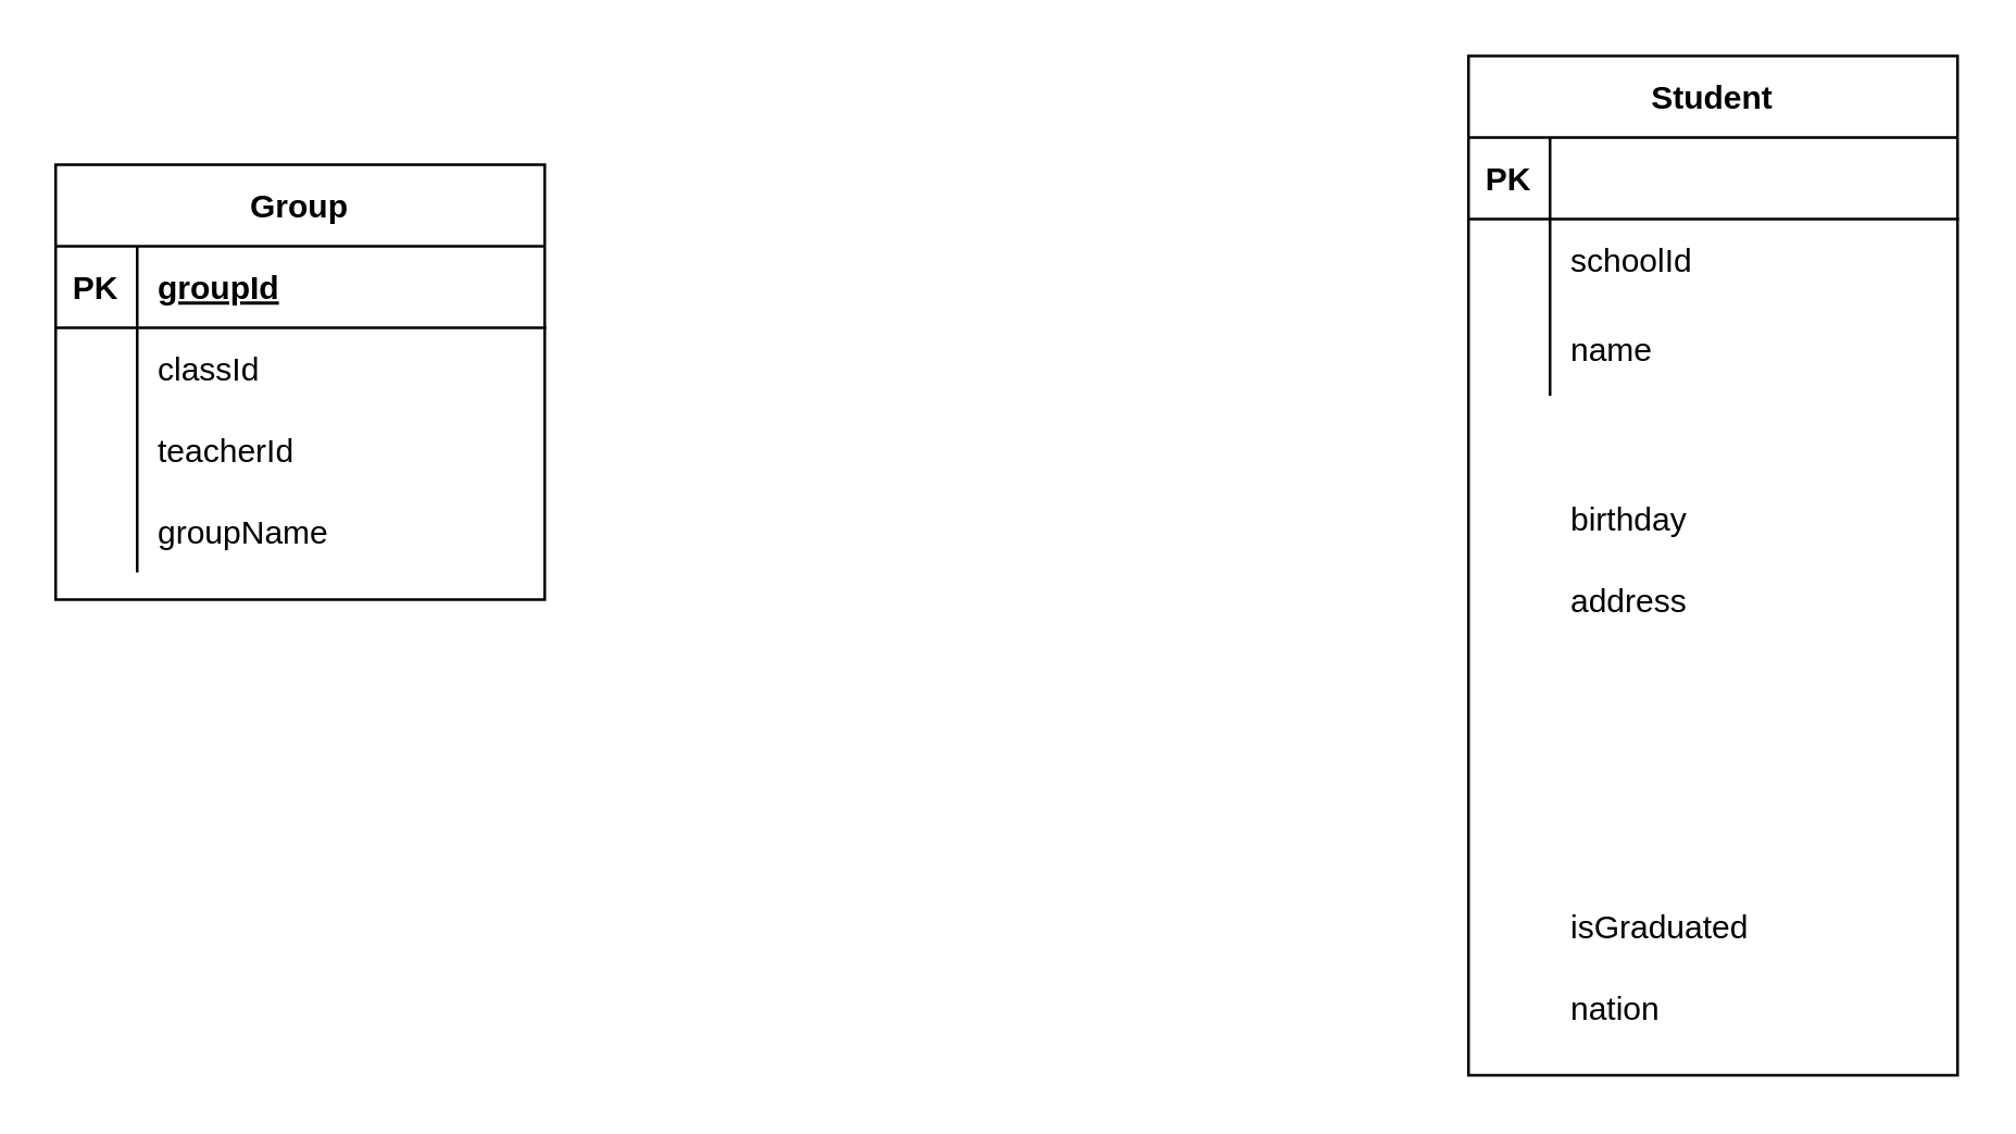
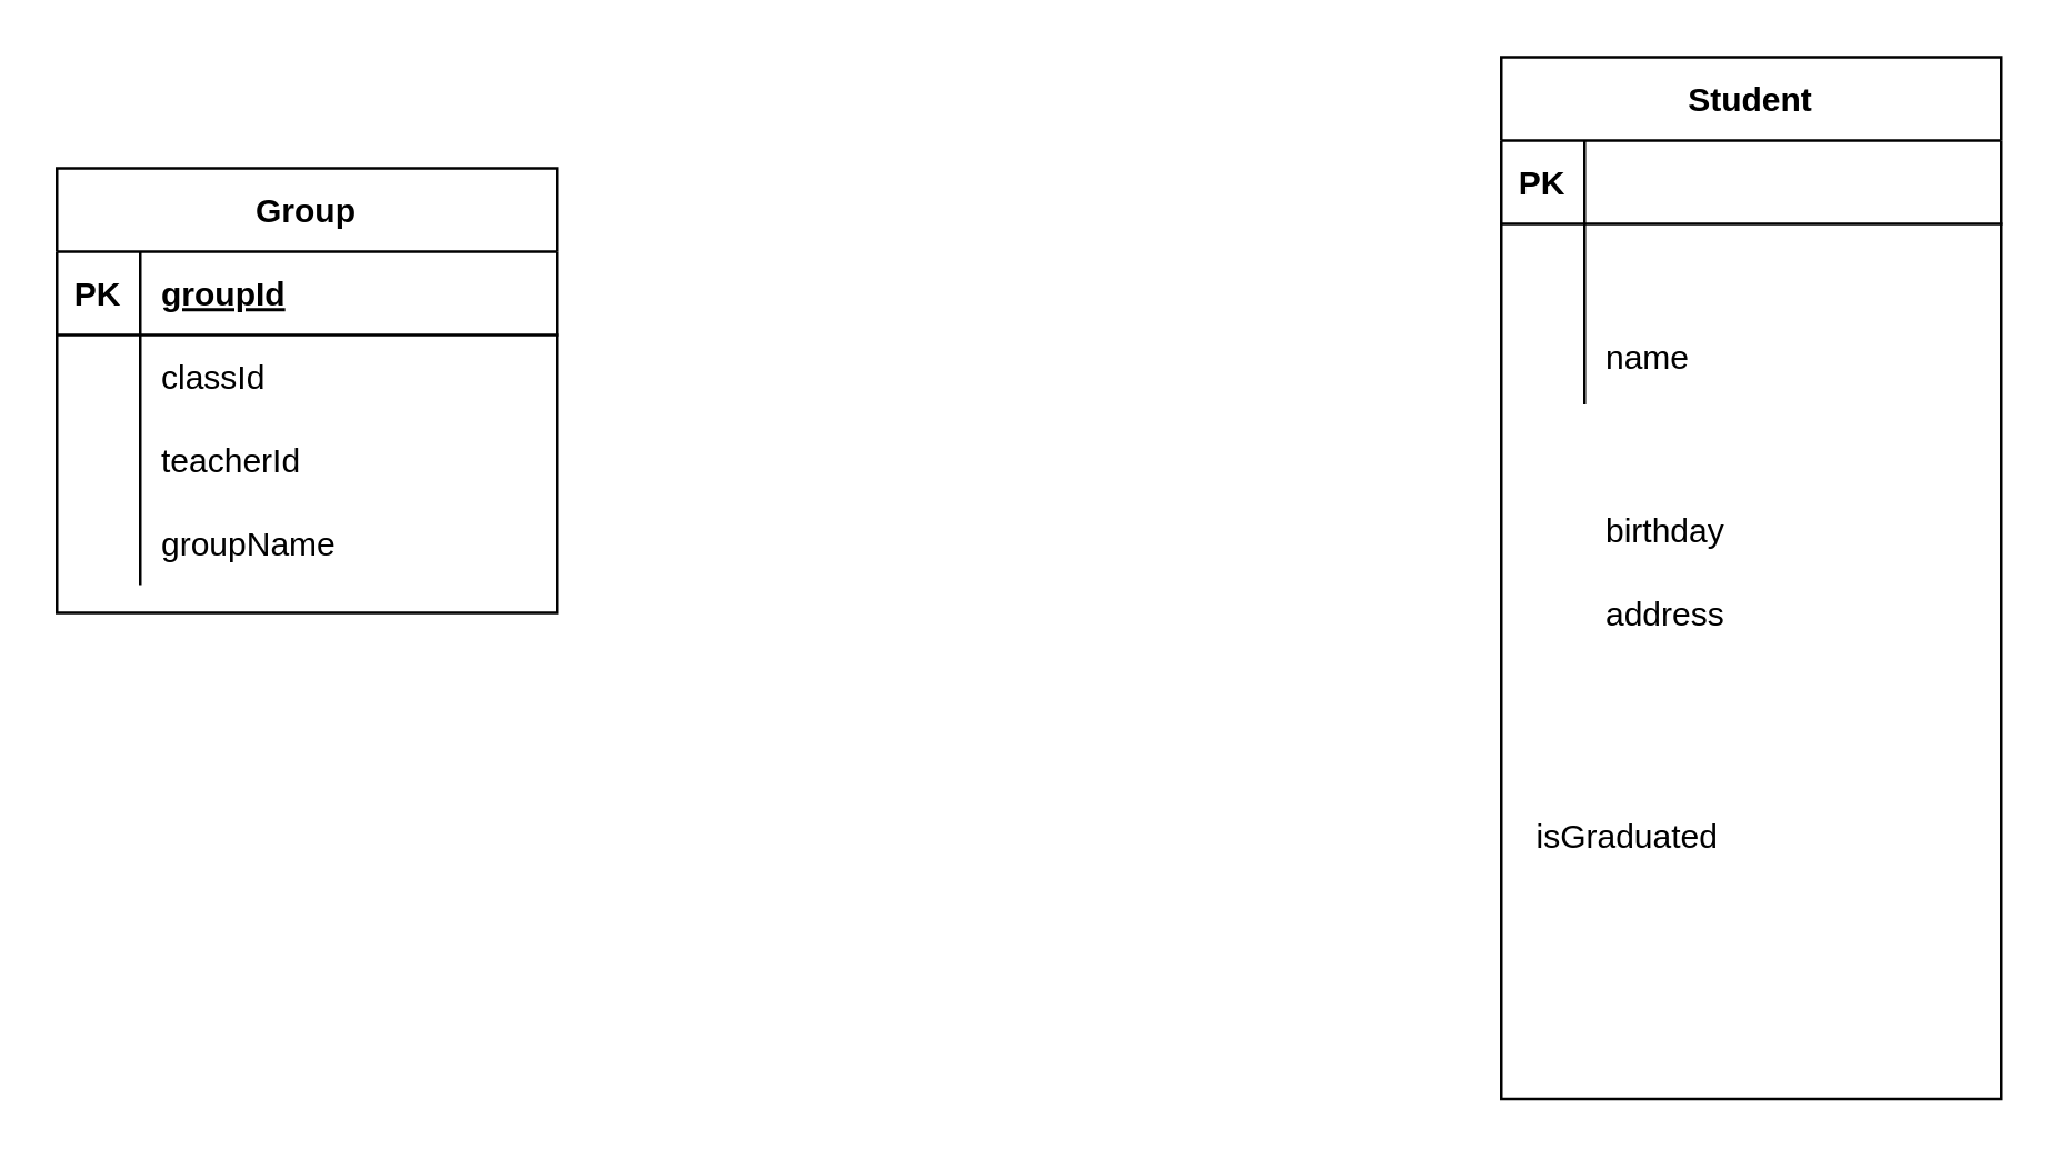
- <mxCell id="20" value="schoolId" style="shape=partialRectangle;connectable=0;fillColor=none;top=0;left=0;bottom=0;right=0;align=left;spacingLeft=6;overflow=hidden;" parent="18" vertex="1"><mxGeometry x="30" width="150" height="30" as="geometry" /></mxCell>
- <mxCell id="28" value="isGraduated" style="shape=partialRectangle;connectable=0;fillColor=none;top=0;left=0;bottom=0;right=0;align=left;spacingLeft=6;overflow=hidden;" parent="1" vertex="1"><mxGeometry x="570" y="325" width="150" height="30" as="geometry" /></mxCell>
+ <mxCell id="28" value="isGraduated" style="shape=partialRectangle;connectable=0;fillColor=none;top=0;left=0;bottom=0;right=0;align=left;spacingLeft=6;overflow=hidden;" parent="1" vertex="1"><mxGeometry x="545" y="285" width="150" height="30" as="geometry" /></mxCell>
- <mxCell id="29" value="nation" style="shape=partialRectangle;connectable=0;fillColor=none;top=0;left=0;bottom=0;right=0;align=left;spacingLeft=6;overflow=hidden;" parent="1" vertex="1"><mxGeometry x="570" y="355" width="150" height="30" as="geometry" /></mxCell>
